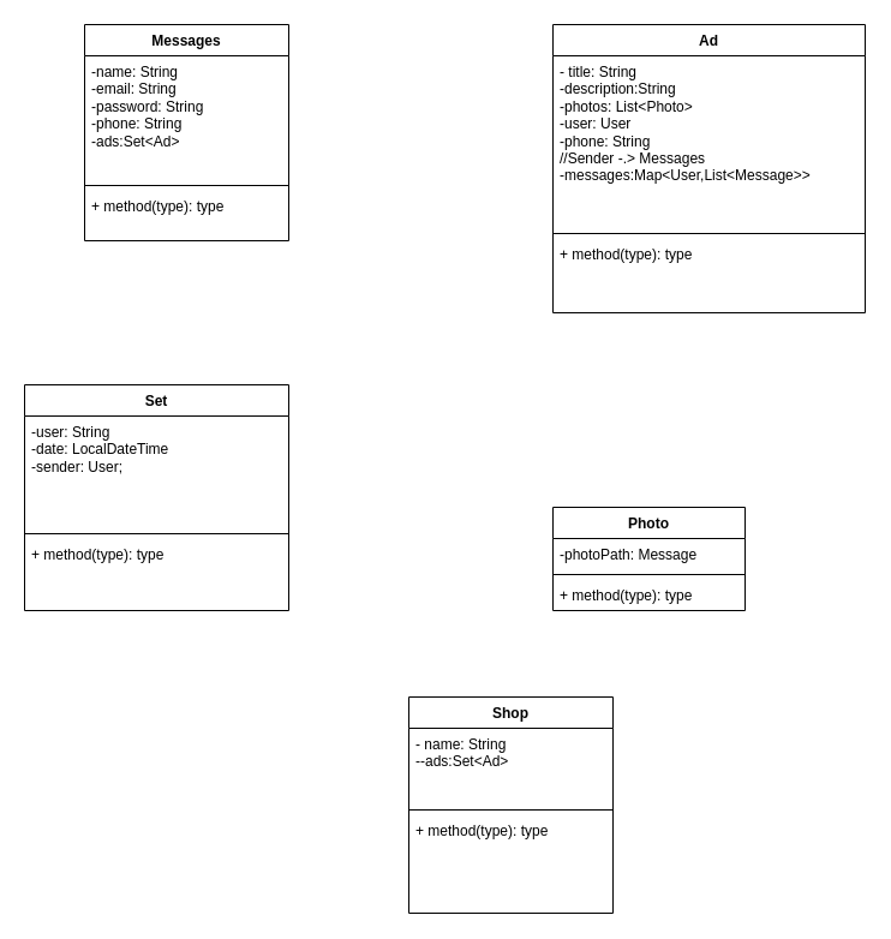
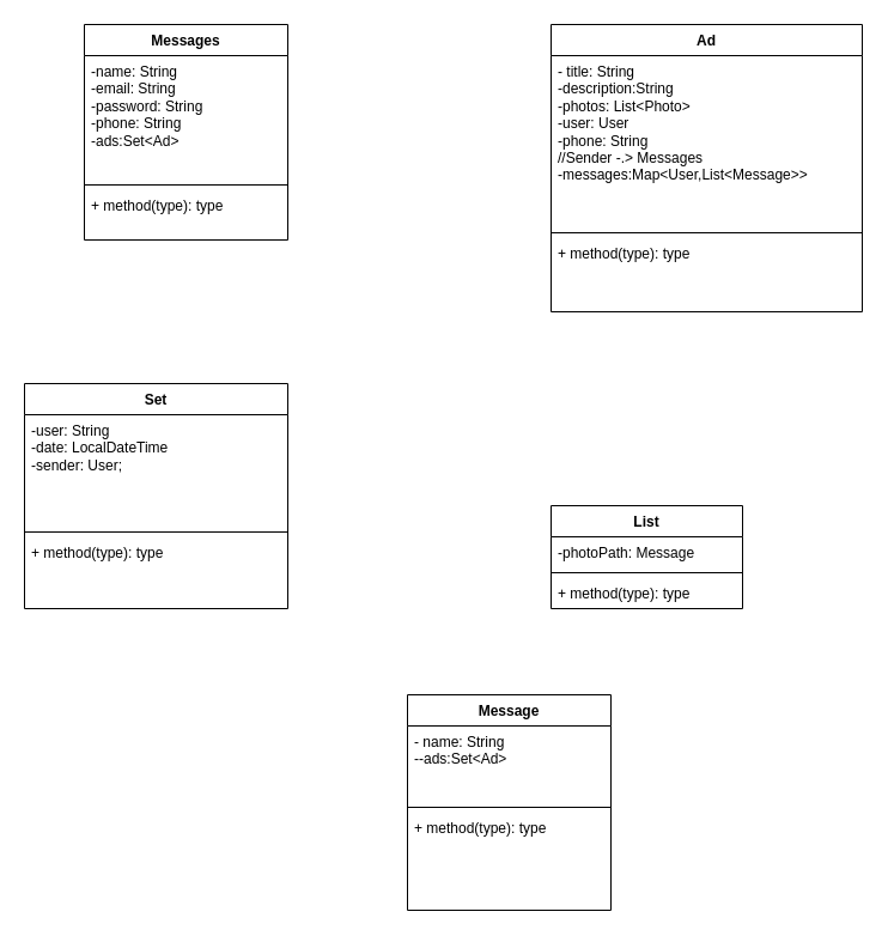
- <mxCell id="14" value="Photo" style="swimlane;fontStyle=1;align=center;verticalAlign=top;childLayout=stackLayout;horizontal=1;startSize=26;horizontalStack=0;resizeParent=1;resizeParentMax=0;resizeLast=0;collapsible=1;marginBottom=0;whiteSpace=wrap;html=1;" vertex="1" parent="1"><mxGeometry x="460" y="422" width="160" height="86" as="geometry" /></mxCell>
+ <mxCell id="14" value="List" style="swimlane;fontStyle=1;align=center;verticalAlign=top;childLayout=stackLayout;horizontal=1;startSize=26;horizontalStack=0;resizeParent=1;resizeParentMax=0;resizeLast=0;collapsible=1;marginBottom=0;whiteSpace=wrap;html=1;" vertex="1" parent="1"><mxGeometry x="460" y="422" width="160" height="86" as="geometry" /></mxCell>
- <mxCell id="18" value="Shop" style="swimlane;fontStyle=1;align=center;verticalAlign=top;childLayout=stackLayout;horizontal=1;startSize=26;horizontalStack=0;resizeParent=1;resizeParentMax=0;resizeLast=0;collapsible=1;marginBottom=0;whiteSpace=wrap;html=1;" vertex="1" parent="1"><mxGeometry x="340" y="580" width="170" height="180" as="geometry" /></mxCell>
+ <mxCell id="18" value="Message" style="swimlane;fontStyle=1;align=center;verticalAlign=top;childLayout=stackLayout;horizontal=1;startSize=26;horizontalStack=0;resizeParent=1;resizeParentMax=0;resizeLast=0;collapsible=1;marginBottom=0;whiteSpace=wrap;html=1;" vertex="1" parent="1"><mxGeometry x="340" y="580" width="170" height="180" as="geometry" /></mxCell>
